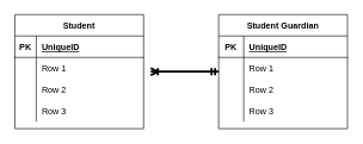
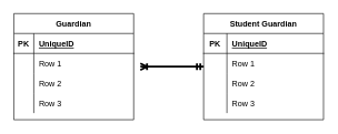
- <mxCell id="16" value="Student" style="shape=table;startSize=30;container=1;collapsible=1;childLayout=tableLayout;fixedRows=1;rowLines=0;fontStyle=1;align=center;resizeLast=1;" parent="1" vertex="1"><mxGeometry x="20" y="20" width="180" height="160" as="geometry" /></mxCell>
+ <mxCell id="16" value="Guardian" style="shape=table;startSize=30;container=1;collapsible=1;childLayout=tableLayout;fixedRows=1;rowLines=0;fontStyle=1;align=center;resizeLast=1;" parent="1" vertex="1"><mxGeometry x="20" y="20" width="180" height="160" as="geometry" /></mxCell>
